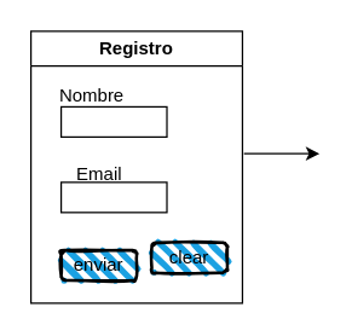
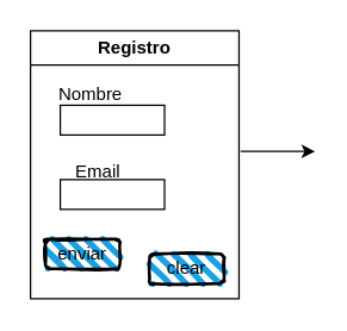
- <mxCell id="7" value="clear" style="rounded=1;whiteSpace=wrap;html=1;strokeWidth=2;fillWeight=4;hachureGap=8;hachureAngle=45;fillColor=#1ba1e2;sketch=1;" parent="2" vertex="1"><mxGeometry x="80" y="140" width="50" height="20" as="geometry" /></mxCell>
+ <mxCell id="7" value="clear" style="rounded=1;whiteSpace=wrap;html=1;strokeWidth=2;fillWeight=4;hachureGap=8;hachureAngle=45;fillColor=#1ba1e2;sketch=1;" parent="2" vertex="1"><mxGeometry x="80" y="150" width="50" height="20" as="geometry" /></mxCell>
- <mxCell id="6" value="enviar" style="rounded=1;whiteSpace=wrap;html=1;strokeWidth=2;fillWeight=4;hachureGap=8;hachureAngle=45;fillColor=#1ba1e2;sketch=1;" parent="2" vertex="1"><mxGeometry x="20" y="145" width="50" height="20" as="geometry" /></mxCell>
+ <mxCell id="6" value="enviar" style="rounded=1;whiteSpace=wrap;html=1;strokeWidth=2;fillWeight=4;hachureGap=8;hachureAngle=45;fillColor=#1ba1e2;sketch=1;" parent="2" vertex="1"><mxGeometry x="10" y="140" width="50" height="20" as="geometry" /></mxCell>
